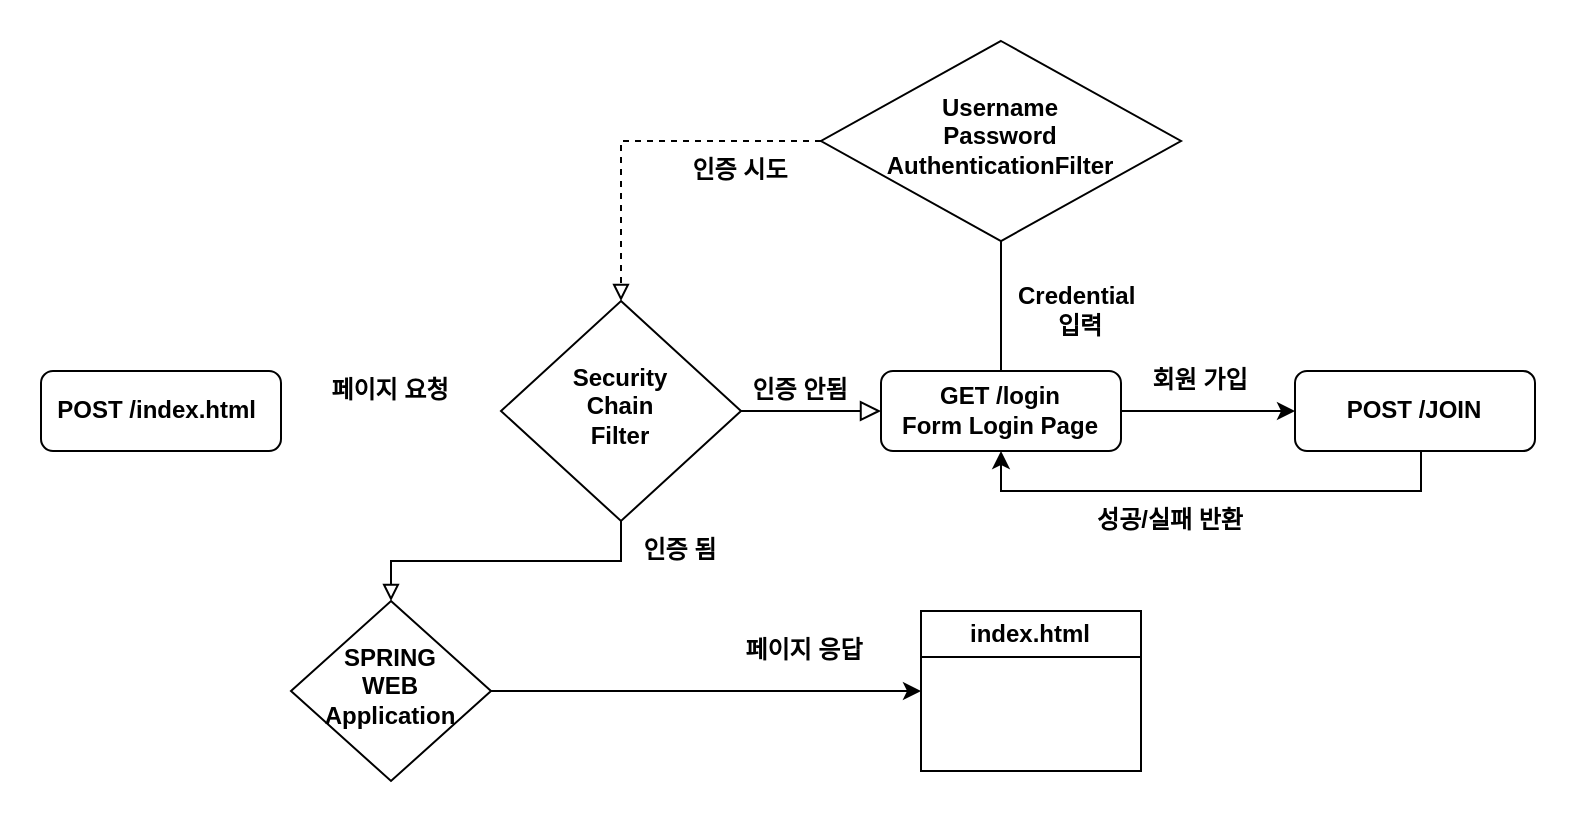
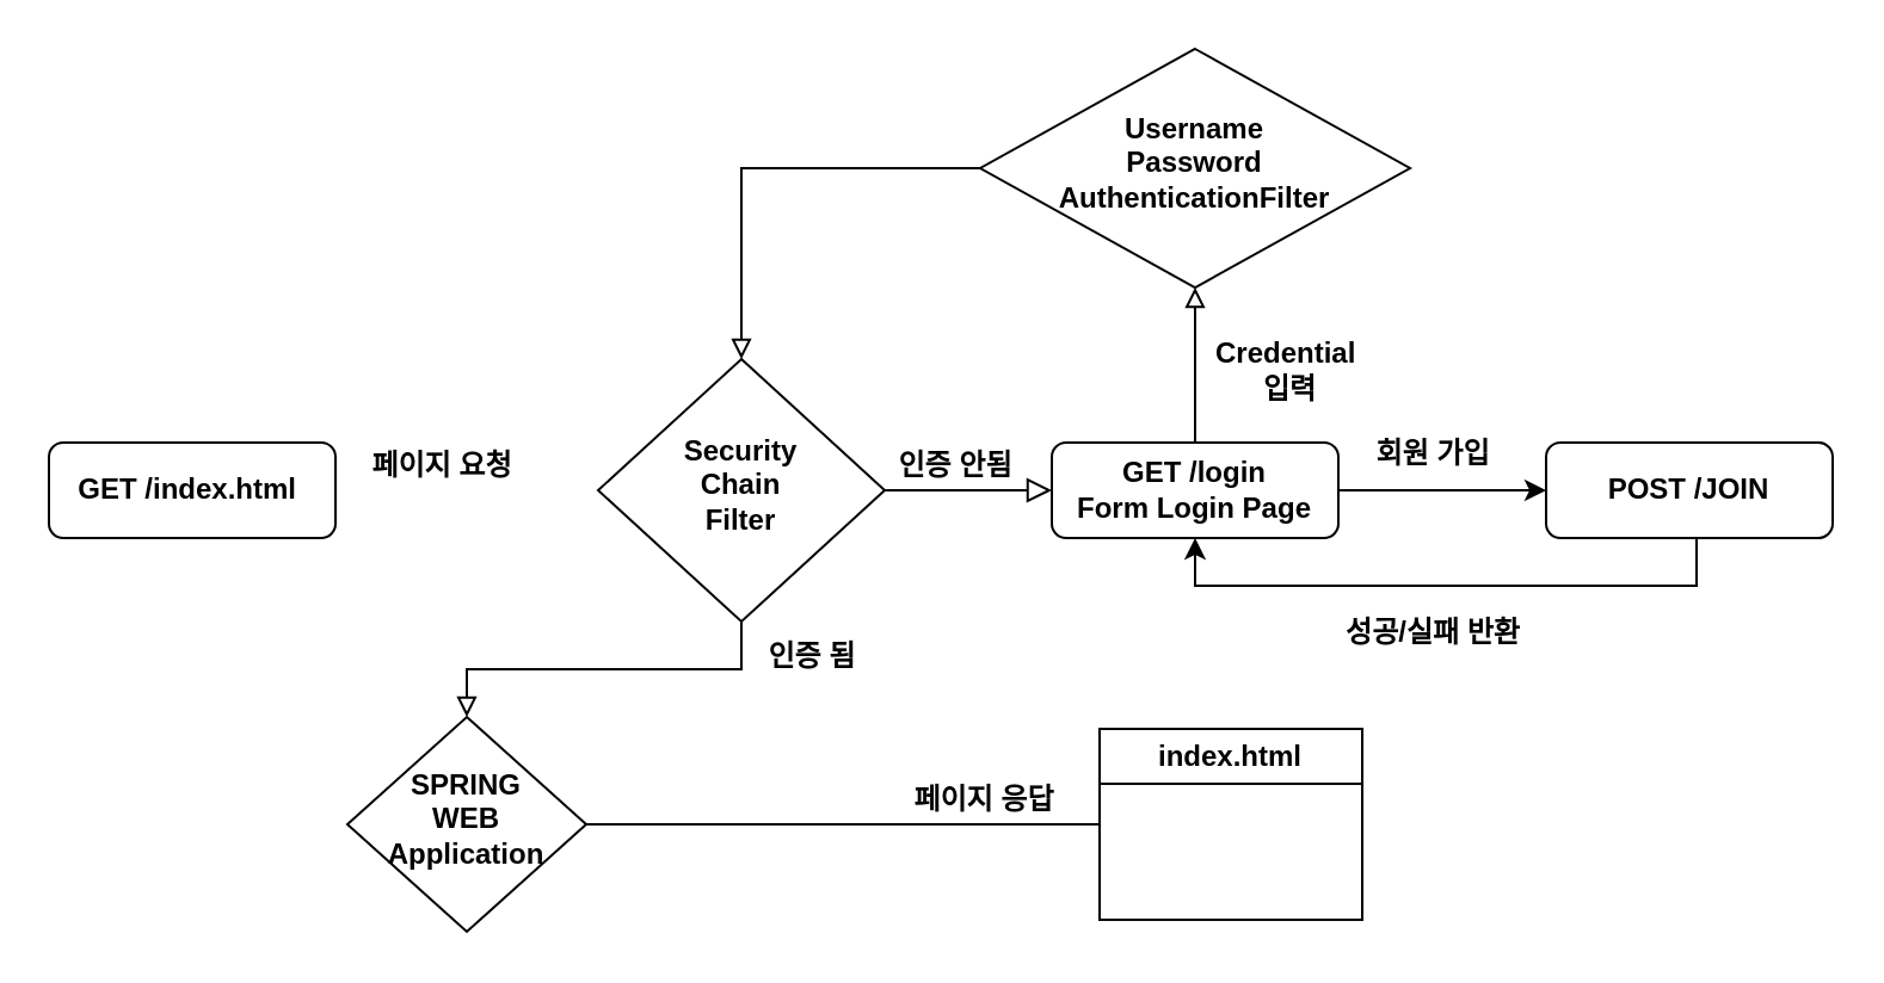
- <mxCell id="11" value="" style="edgeStyle=orthogonalEdgeStyle;rounded=0;orthogonalLoop=1;jettySize=auto;html=1;entryX=0.5;entryY=0;entryDx=0;entryDy=0;spacingTop=0;spacingBottom=15;fontSize=12;spacingLeft=30;endArrow=block;endFill=0;dashed=1;" parent="1" source="12" target="5" edge="1"><mxGeometry relative="1" as="geometry" /></mxCell>
+ <mxCell id="11" value="" style="edgeStyle=orthogonalEdgeStyle;rounded=0;orthogonalLoop=1;jettySize=auto;html=1;entryX=0.5;entryY=0;entryDx=0;entryDy=0;spacingTop=0;spacingBottom=15;fontSize=12;spacingLeft=30;endArrow=block;endFill=0;" parent="1" source="12" target="5" edge="1"><mxGeometry relative="1" as="geometry" /></mxCell>
- <mxCell id="13" value="&lt;b&gt;인증 시도&lt;/b&gt;" style="text;html=1;align=center;verticalAlign=middle;whiteSpace=wrap;rounded=0;" parent="1" vertex="1"><mxGeometry x="330" y="70" width="80" height="30" as="geometry" /></mxCell>
- <mxCell id="6" style="edgeStyle=orthogonalEdgeStyle;rounded=0;orthogonalLoop=1;jettySize=auto;html=1;entryX=0.5;entryY=1;entryDx=0;entryDy=0;endArrow=none;endFill=0;" parent="1" source="8" target="12" edge="1"><mxGeometry relative="1" as="geometry" /></mxCell>
+ <mxCell id="6" style="edgeStyle=orthogonalEdgeStyle;rounded=0;orthogonalLoop=1;jettySize=auto;html=1;entryX=0.5;entryY=1;entryDx=0;entryDy=0;endArrow=block;endFill=0;" parent="1" source="8" target="12" edge="1"><mxGeometry relative="1" as="geometry" /></mxCell>
- <mxCell id="23" value="&lt;font style=&quot;font-size: 12px;&quot;&gt;페이지 요청&lt;/font&gt;" style="text;html=1;align=center;verticalAlign=middle;whiteSpace=wrap;rounded=0;fontFamily=Helvetica;fontSize=11;fontColor=default;labelBackgroundColor=default;fontStyle=1" vertex="1" parent="1"><mxGeometry x="160" y="180" width="70" height="30" as="geometry" /></mxCell>
+ <mxCell id="23" value="&lt;font style=&quot;font-size: 12px;&quot;&gt;페이지 요청&lt;/font&gt;" style="text;html=1;align=center;verticalAlign=middle;whiteSpace=wrap;rounded=0;fontFamily=Helvetica;fontSize=11;fontColor=default;labelBackgroundColor=default;fontStyle=1" vertex="1" parent="1"><mxGeometry x="150" y="180" width="70" height="30" as="geometry" /></mxCell>
- <mxCell id="2" value="&lt;span style=&quot;background-color: rgb(255, 255, 255);&quot;&gt;POST /index.html&lt;/span&gt;&amp;nbsp;" style="rounded=1;whiteSpace=wrap;html=1;fontSize=12;glass=0;strokeWidth=1;shadow=0;fontStyle=1" parent="1" vertex="1"><mxGeometry x="20" y="185" width="120" height="40" as="geometry" /></mxCell>
+ <mxCell id="2" value="&lt;span style=&quot;background-color: rgb(255, 255, 255);&quot;&gt;GET /index.html&lt;/span&gt;&amp;nbsp;" style="rounded=1;whiteSpace=wrap;html=1;fontSize=12;glass=0;strokeWidth=1;shadow=0;fontStyle=1" parent="1" vertex="1"><mxGeometry x="20" y="185" width="120" height="40" as="geometry" /></mxCell>
- <mxCell id="22" value="&lt;span style=&quot;font-size: 12px;&quot;&gt;성공/실패 반환&lt;/span&gt;" style="text;html=1;align=center;verticalAlign=middle;whiteSpace=wrap;rounded=0;fontFamily=Helvetica;fontSize=11;fontColor=default;labelBackgroundColor=default;fontStyle=1" vertex="1" parent="1"><mxGeometry x="540" y="245" width="90" height="30" as="geometry" /></mxCell>
+ <mxCell id="22" value="&lt;span style=&quot;font-size: 12px;&quot;&gt;성공/실패 반환&lt;/span&gt;" style="text;html=1;align=center;verticalAlign=middle;whiteSpace=wrap;rounded=0;fontFamily=Helvetica;fontSize=11;fontColor=default;labelBackgroundColor=default;fontStyle=1" vertex="1" parent="1"><mxGeometry x="555" y="250" width="90" height="30" as="geometry" /></mxCell>
- <mxCell id="20" value="&lt;font style=&quot;font-size: 12px;&quot;&gt;&lt;b&gt;페이지 응답&lt;/b&gt;&lt;/font&gt;" style="text;html=1;align=center;verticalAlign=middle;whiteSpace=wrap;rounded=0;fontFamily=Helvetica;fontSize=11;fontColor=default;labelBackgroundColor=default;" vertex="1" parent="1"><mxGeometry x="364" y="310" width="76" height="30" as="geometry" /></mxCell>
+ <mxCell id="20" value="&lt;font style=&quot;font-size: 12px;&quot;&gt;&lt;b&gt;페이지 응답&lt;/b&gt;&lt;/font&gt;" style="text;html=1;align=center;verticalAlign=middle;whiteSpace=wrap;rounded=0;fontFamily=Helvetica;fontSize=11;fontColor=default;labelBackgroundColor=default;" vertex="1" parent="1"><mxGeometry x="374" y="320" width="76" height="30" as="geometry" /></mxCell>
- <mxCell id="9" style="edgeStyle=orthogonalEdgeStyle;rounded=0;orthogonalLoop=1;jettySize=auto;html=1;entryX=0;entryY=0.5;entryDx=0;entryDy=0;" edge="1" parent="1" source="10" target="19"><mxGeometry relative="1" as="geometry" /></mxCell>
+ <mxCell id="9" style="edgeStyle=orthogonalEdgeStyle;rounded=0;orthogonalLoop=1;jettySize=auto;html=1;entryX=0;entryY=0.5;entryDx=0;entryDy=0;endArrow=none;" edge="1" parent="1" source="10" target="19"><mxGeometry relative="1" as="geometry" /></mxCell>
